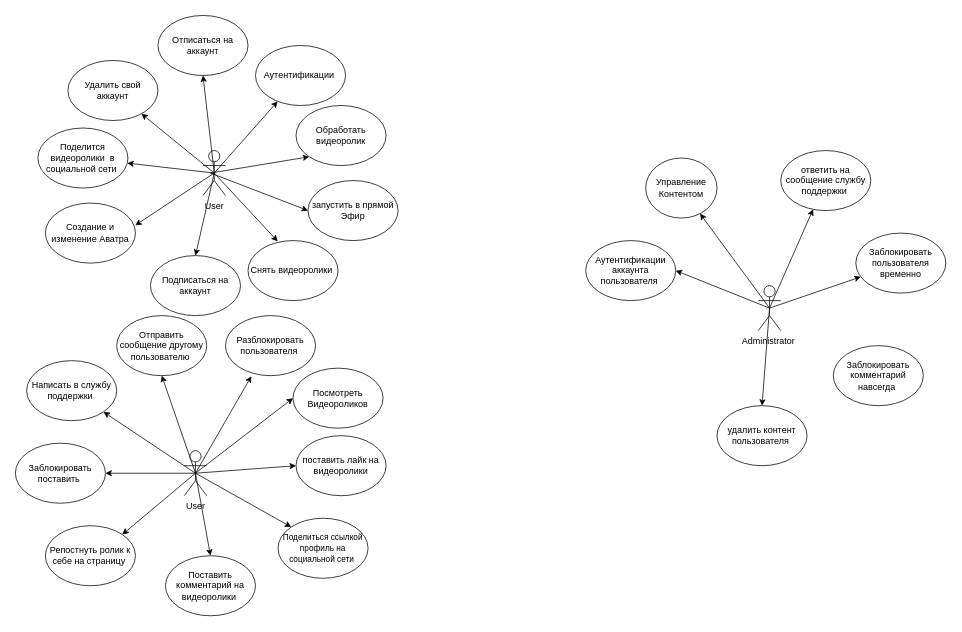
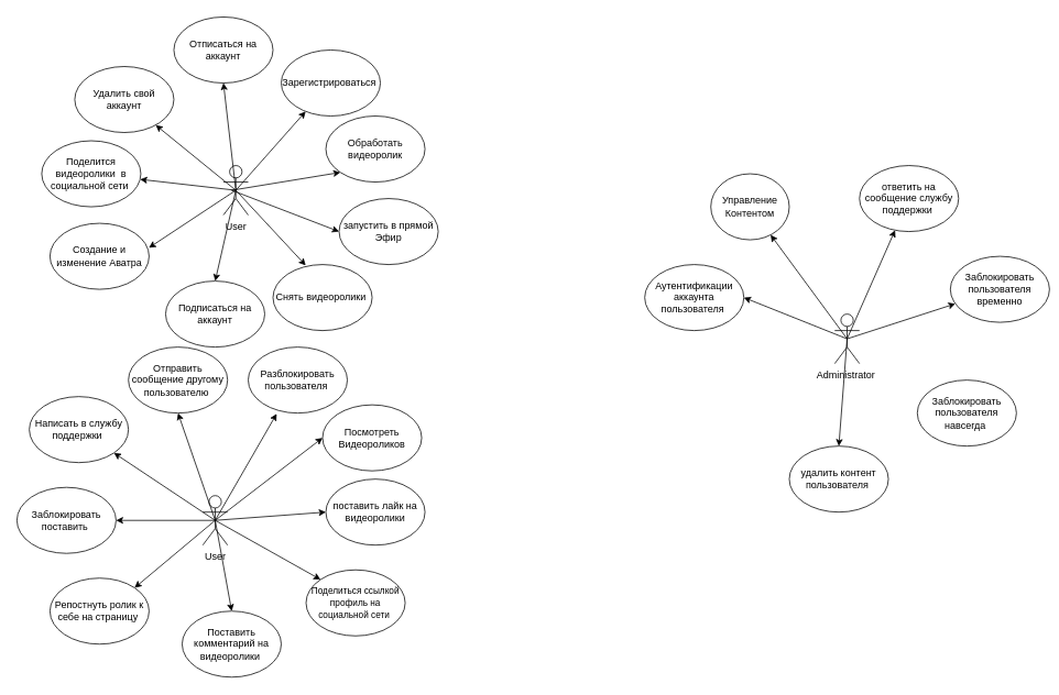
- <mxCell id="17" value="Аутентификации&amp;nbsp;" style="ellipse;whiteSpace=wrap;html=1;" parent="1" vertex="1"><mxGeometry x="340" y="60" width="120" height="80" as="geometry" /></mxCell>
+ <mxCell id="17" value="Зарегистрироваться&amp;nbsp;" style="ellipse;whiteSpace=wrap;html=1;" parent="1" vertex="1"><mxGeometry x="340" y="60" width="120" height="80" as="geometry" /></mxCell>
- <mxCell id="45" value="Заблокировать пользователя временно" style="ellipse;whiteSpace=wrap;html=1;" parent="1" vertex="1"><mxGeometry x="1140" y="310" width="120" height="80" as="geometry" /></mxCell>
+ <mxCell id="45" value="Заблокировать пользователя временно" style="ellipse;whiteSpace=wrap;html=1;" parent="1" vertex="1"><mxGeometry x="1150" y="310" width="120" height="80" as="geometry" /></mxCell>
- <mxCell id="44" value="Заблокировать комментарий навсегда&amp;nbsp;" style="ellipse;whiteSpace=wrap;html=1;" parent="1" vertex="1"><mxGeometry x="1110" y="460" width="120" height="80" as="geometry" /></mxCell>
+ <mxCell id="44" value="Заблокировать пользователя навсегда&amp;nbsp;" style="ellipse;whiteSpace=wrap;html=1;" parent="1" vertex="1"><mxGeometry x="1110" y="460" width="120" height="80" as="geometry" /></mxCell>
